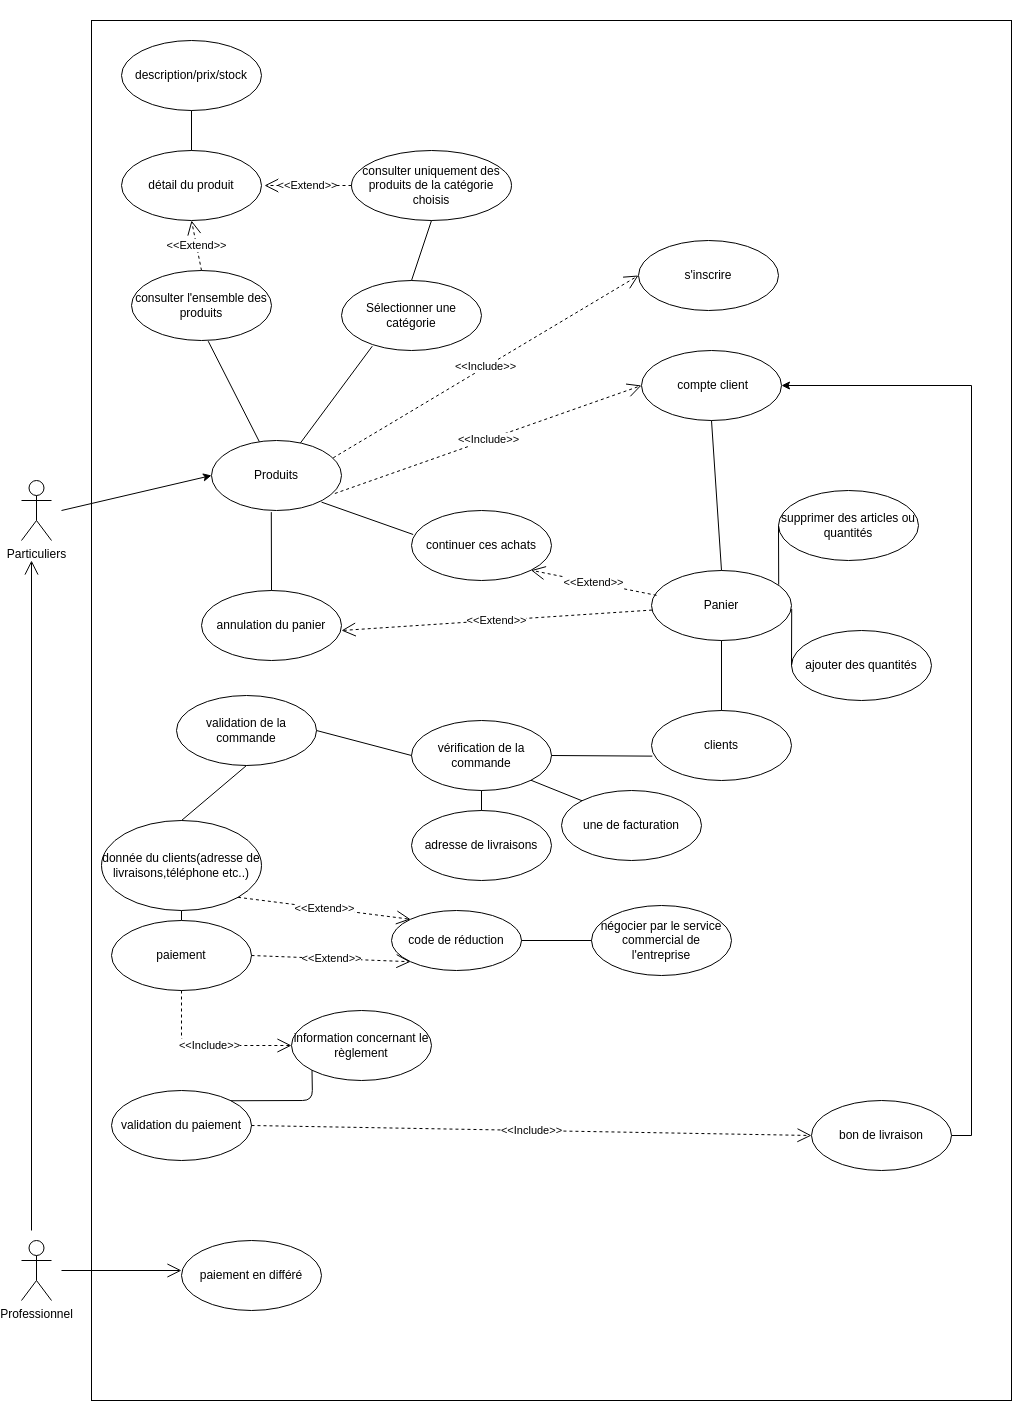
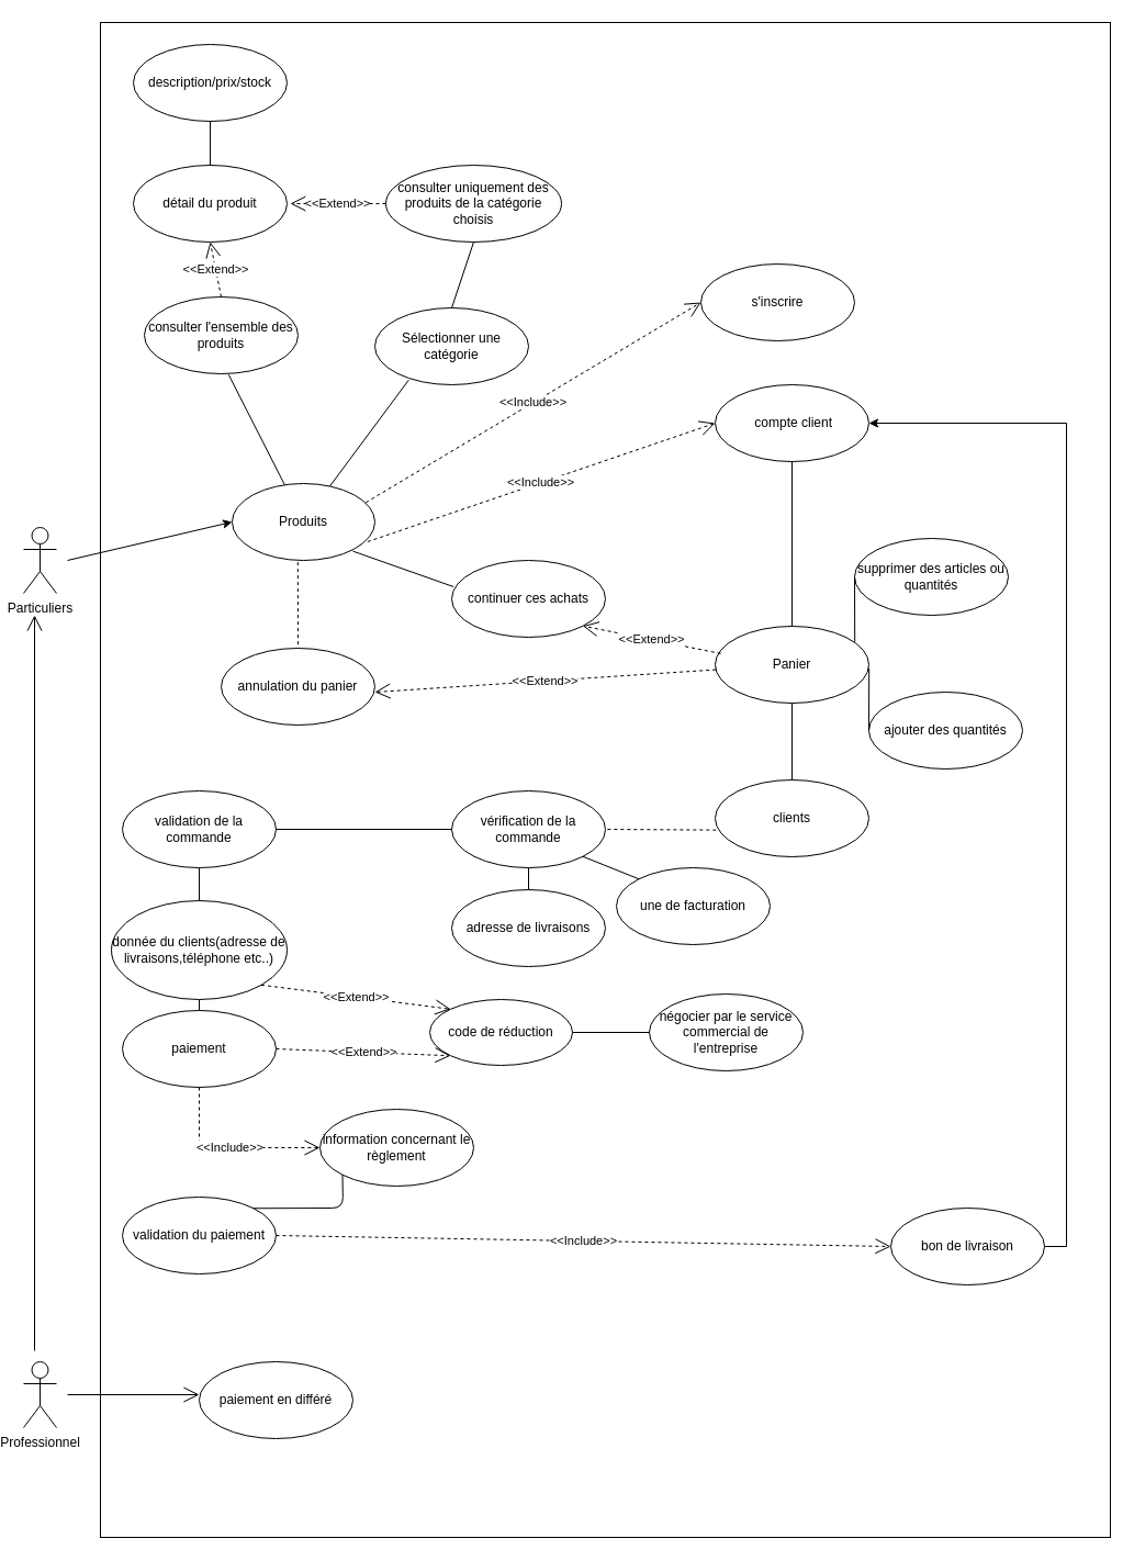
- <mxCell id="6" value="&amp;nbsp;compte client" style="ellipse;whiteSpace=wrap;html=1;" parent="1" vertex="1"><mxGeometry x="640" y="350" width="140" height="70" as="geometry" /></mxCell>
+ <mxCell id="6" value="&amp;nbsp;compte client" style="ellipse;whiteSpace=wrap;html=1;" parent="1" vertex="1"><mxGeometry x="650" y="350" width="140" height="70" as="geometry" /></mxCell>
- <mxCell id="19" value="" style="endArrow=none;html=1;exitX=0.46;exitY=1.023;exitDx=0;exitDy=0;exitPerimeter=0;entryX=0.5;entryY=0;entryDx=0;entryDy=0;" parent="1" source="4" target="18" edge="1"><mxGeometry width="50" height="50" relative="1" as="geometry"><mxPoint x="285" y="560" as="sourcePoint" /><mxPoint x="290" y="580" as="targetPoint" /></mxGeometry></mxCell>
+ <mxCell id="19" value="" style="endArrow=none;html=1;exitX=0.46;exitY=1.023;exitDx=0;exitDy=0;exitPerimeter=0;entryX=0.5;entryY=0;entryDx=0;entryDy=0;dashed=1;" parent="1" source="4" target="18" edge="1"><mxGeometry width="50" height="50" relative="1" as="geometry"><mxPoint x="285" y="560" as="sourcePoint" /><mxPoint x="290" y="580" as="targetPoint" /></mxGeometry></mxCell>
- <mxCell id="34" value="validation de la commande" style="ellipse;whiteSpace=wrap;html=1;" vertex="1" parent="1"><mxGeometry x="175" y="695" width="140" height="70" as="geometry" /></mxCell>
+ <mxCell id="34" value="validation de la commande" style="ellipse;whiteSpace=wrap;html=1;" vertex="1" parent="1"><mxGeometry x="110" y="720" width="140" height="70" as="geometry" /></mxCell>
- <mxCell id="36" value="" style="endArrow=none;html=1;entryX=1;entryY=0.5;entryDx=0;entryDy=0;exitX=0.006;exitY=0.652;exitDx=0;exitDy=0;exitPerimeter=0;" edge="1" parent="1" source="7" target="35"><mxGeometry width="50" height="50" relative="1" as="geometry"><mxPoint x="200" y="780" as="sourcePoint" /><mxPoint x="260.82" y="1090.49" as="targetPoint" /></mxGeometry></mxCell>
+ <mxCell id="36" value="" style="endArrow=none;html=1;entryX=1;entryY=0.5;entryDx=0;entryDy=0;exitX=0.006;exitY=0.652;exitDx=0;exitDy=0;exitPerimeter=0;dashed=1;" edge="1" parent="1" source="7" target="35"><mxGeometry width="50" height="50" relative="1" as="geometry"><mxPoint x="200" y="780" as="sourcePoint" /><mxPoint x="260.82" y="1090.49" as="targetPoint" /></mxGeometry></mxCell>
